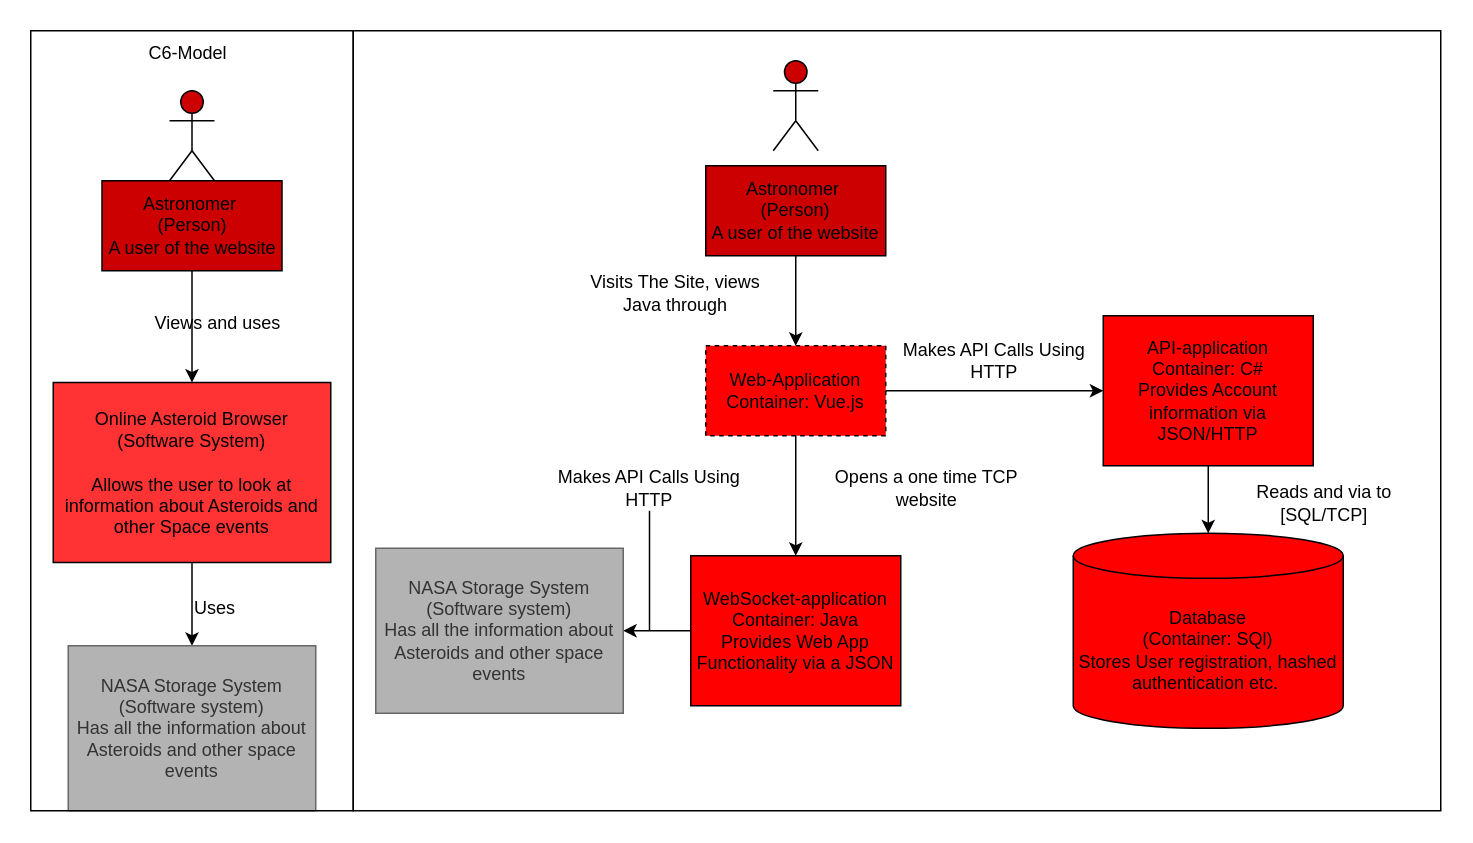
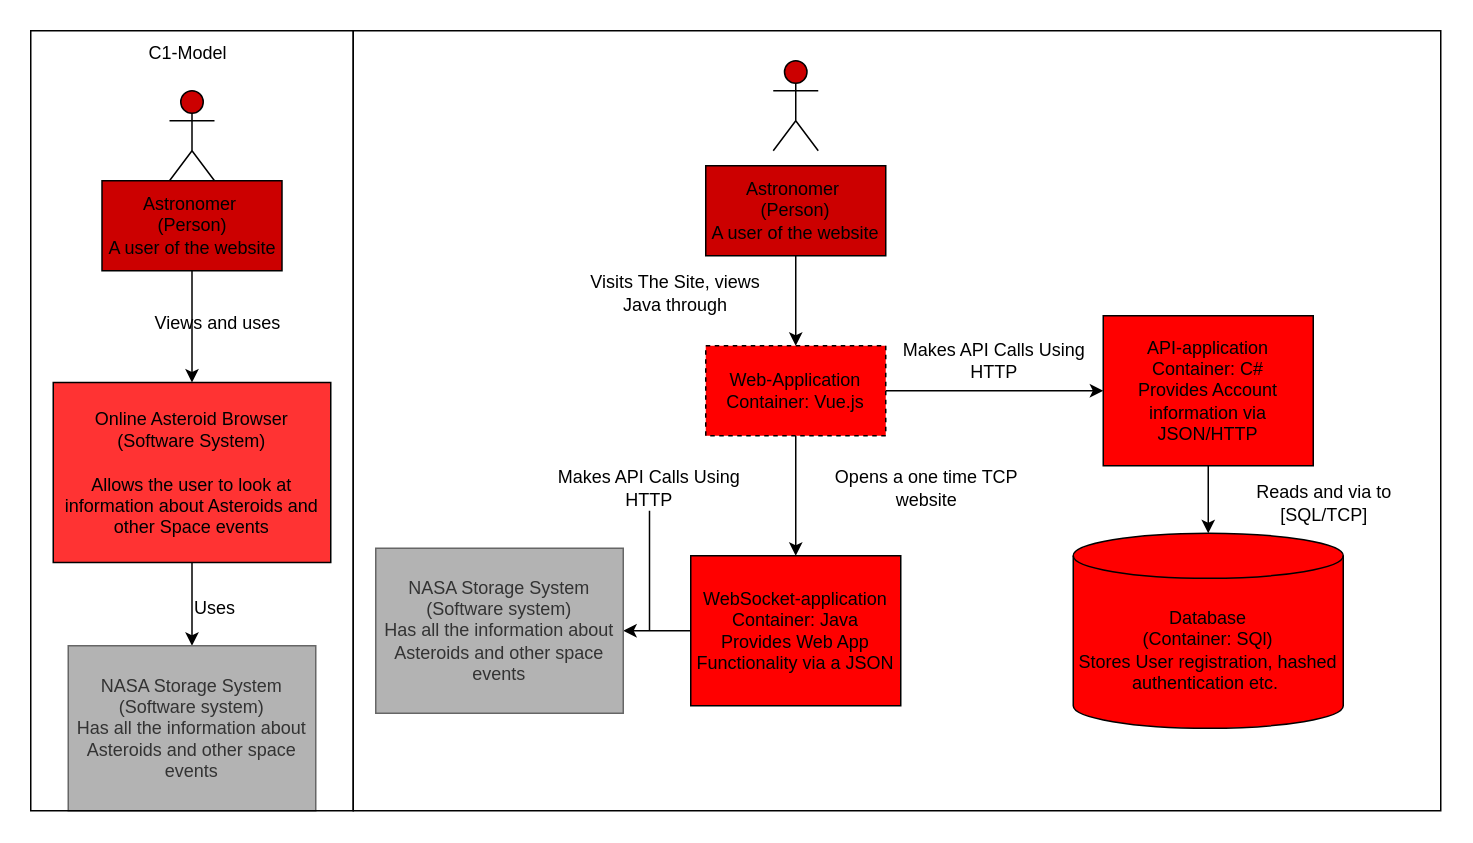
- <mxCell id="10" value="C6-Model" style="text;html=1;strokeColor=none;fillColor=none;align=center;verticalAlign=middle;whiteSpace=wrap;rounded=0;" parent="1" vertex="1"><mxGeometry x="95" width="60" height="30" as="geometry" y="20" /></mxCell>
+ <mxCell id="10" value="C1-Model" style="text;html=1;strokeColor=none;fillColor=none;align=center;verticalAlign=middle;whiteSpace=wrap;rounded=0;" parent="1" vertex="1"><mxGeometry x="95" width="60" height="30" as="geometry" y="20" /></mxCell>
